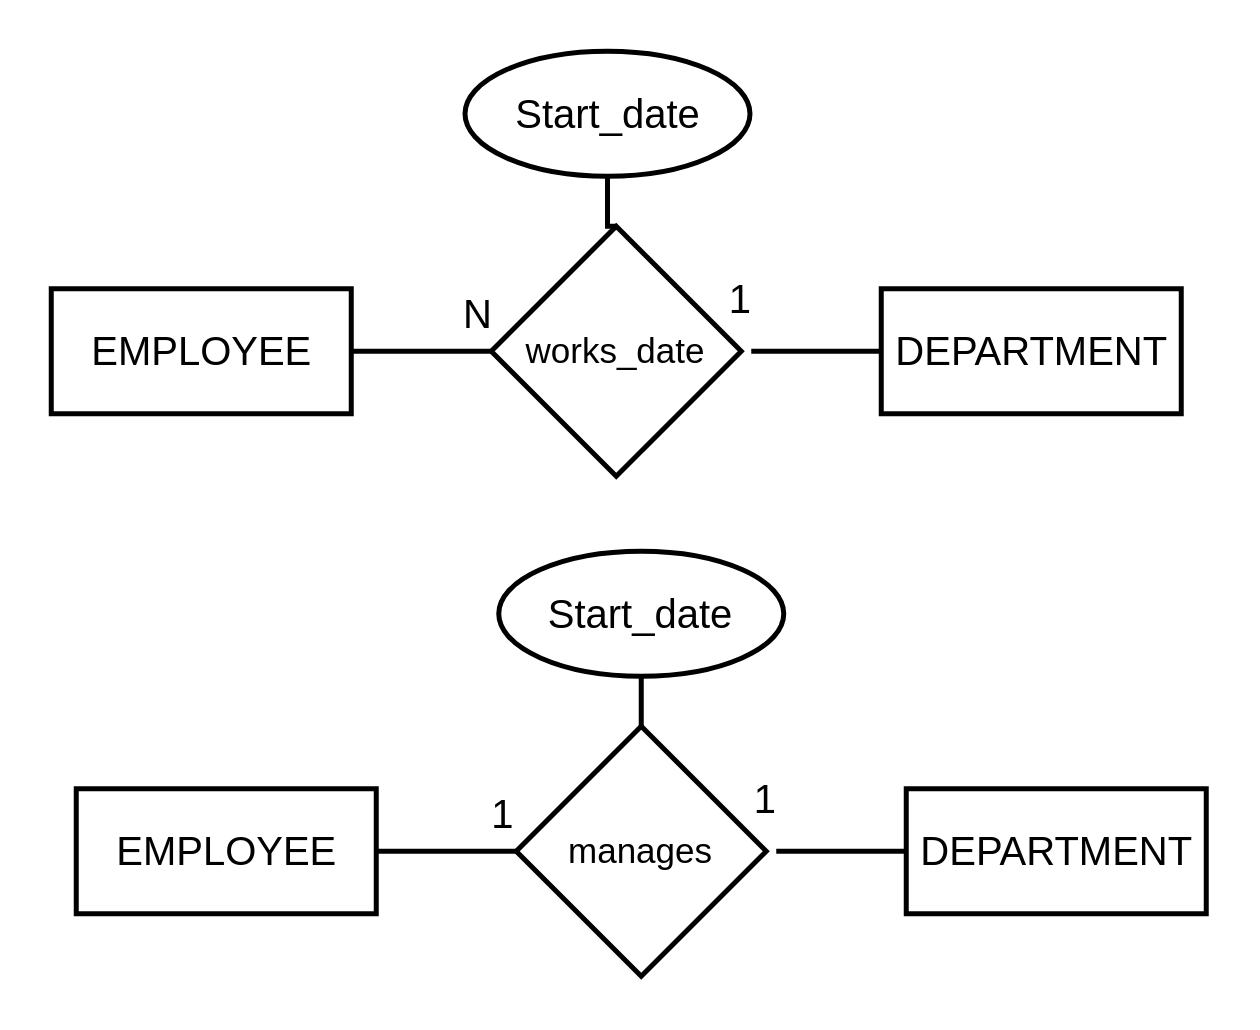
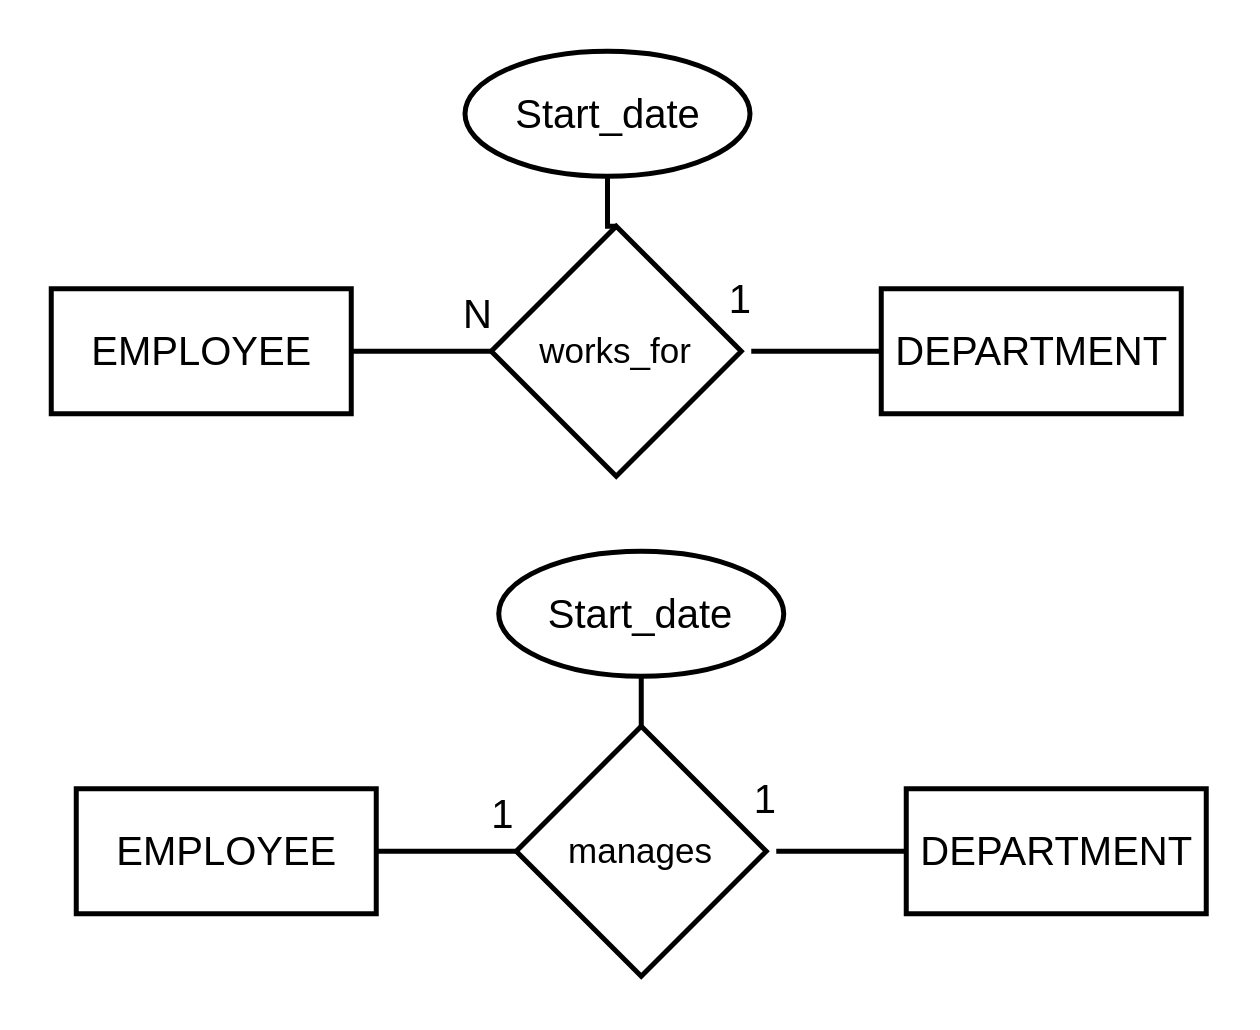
- <mxCell id="5" value="works_date" style="shape=rhombus;strokeWidth=2;fontSize=17;perimeter=rhombusPerimeter;whiteSpace=wrap;html=1;align=center;fontSize=14;fillColor=none;" vertex="1" parent="1"><mxGeometry x="196" y="90" width="100" height="100" as="geometry" /></mxCell>
+ <mxCell id="5" value="works_for" style="shape=rhombus;strokeWidth=2;fontSize=17;perimeter=rhombusPerimeter;whiteSpace=wrap;html=1;align=center;fontSize=14;fillColor=none;" vertex="1" parent="1"><mxGeometry x="196" y="90" width="100" height="100" as="geometry" /></mxCell>
